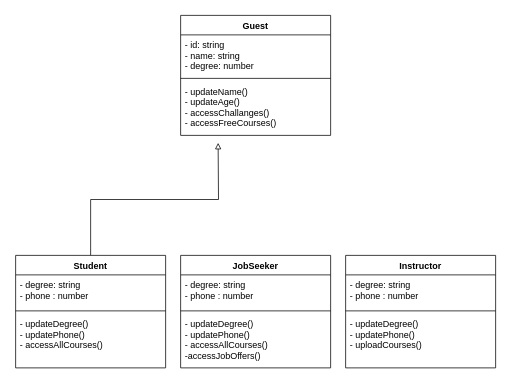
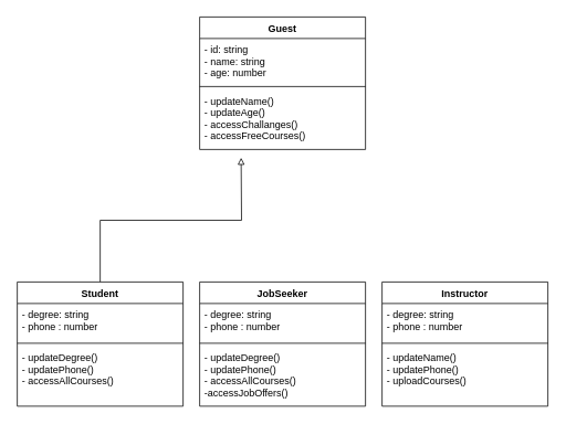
- <mxCell id="3" value="- id: string&#10;- name: string&#10;- degree: number&#10;" style="text;strokeColor=none;fillColor=none;align=left;verticalAlign=top;spacingLeft=4;spacingRight=4;overflow=hidden;rotatable=0;points=[[0,0.5],[1,0.5]];portConstraint=eastwest;" vertex="1" parent="2"><mxGeometry y="26" width="200" height="54" as="geometry" /></mxCell>
+ <mxCell id="3" value="- id: string&#10;- name: string&#10;- age: number&#10;" style="text;strokeColor=none;fillColor=none;align=left;verticalAlign=top;spacingLeft=4;spacingRight=4;overflow=hidden;rotatable=0;points=[[0,0.5],[1,0.5]];portConstraint=eastwest;" vertex="1" parent="2"><mxGeometry y="26" width="200" height="54" as="geometry" /></mxCell>
- <mxCell id="18" value="- updateDegree()&#10;- updatePhone()&#10;- uploadCourses()" style="text;strokeColor=none;fillColor=none;align=left;verticalAlign=top;spacingLeft=4;spacingRight=4;overflow=hidden;rotatable=0;points=[[0,0.5],[1,0.5]];portConstraint=eastwest;" vertex="1" parent="15"><mxGeometry y="78" width="200" height="72" as="geometry" /></mxCell>
+ <mxCell id="18" value="- updateName()&#10;- updatePhone()&#10;- uploadCourses()" style="text;strokeColor=none;fillColor=none;align=left;verticalAlign=top;spacingLeft=4;spacingRight=4;overflow=hidden;rotatable=0;points=[[0,0.5],[1,0.5]];portConstraint=eastwest;" vertex="1" parent="15"><mxGeometry y="78" width="200" height="72" as="geometry" /></mxCell>
